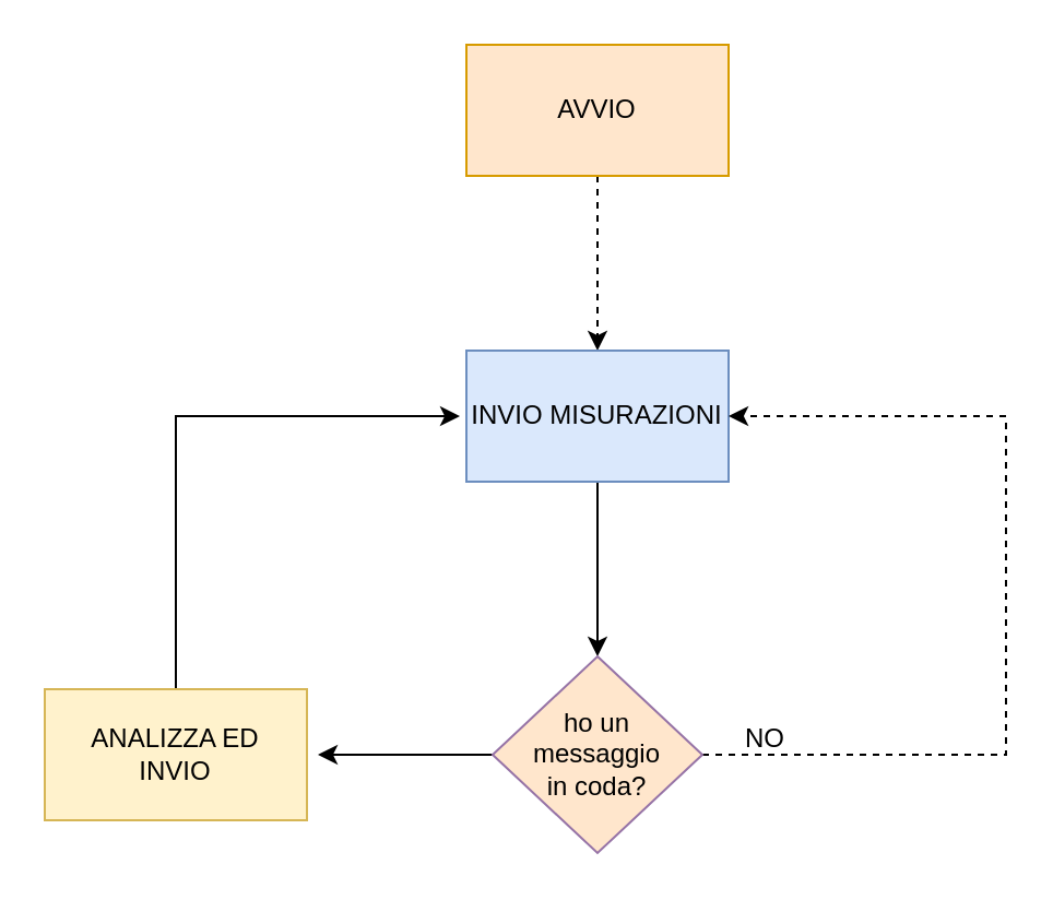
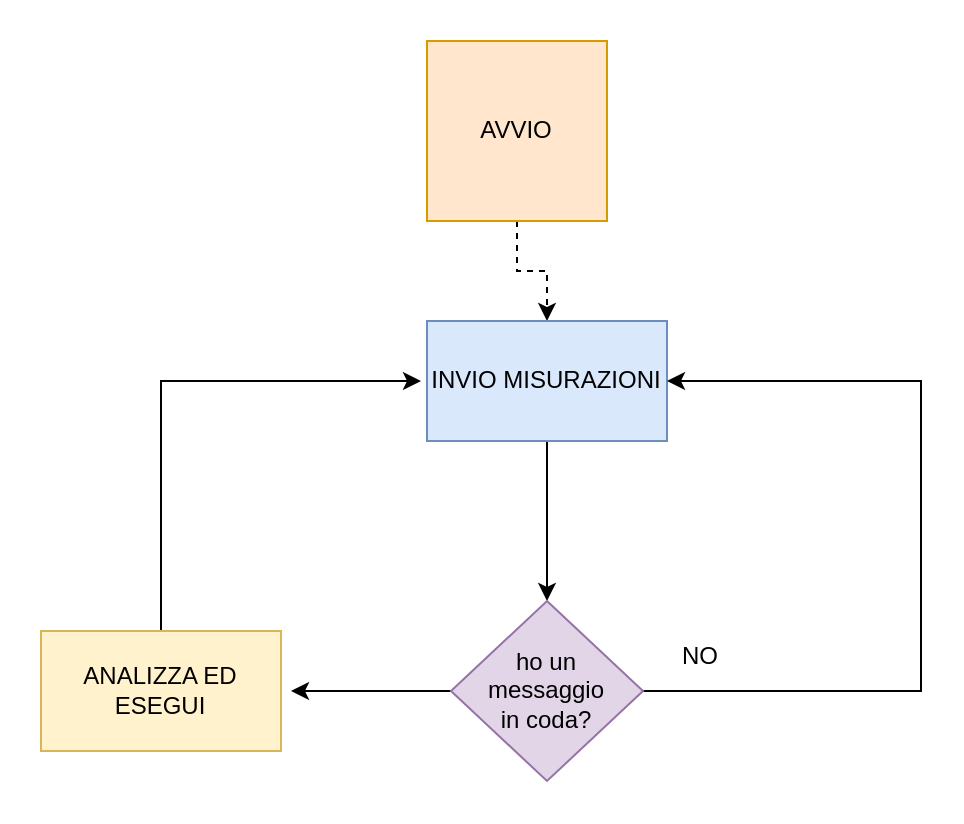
- <mxCell id="3" value="AVVIO" style="rounded=0;whiteSpace=wrap;html=1;fillColor=#ffe6cc;strokeColor=#d79b00;" parent="1" vertex="1"><mxGeometry x="213" y="20" width="120" height="60" as="geometry" /></mxCell>
+ <mxCell id="3" value="AVVIO" style="rounded=0;whiteSpace=wrap;html=1;fillColor=#ffe6cc;strokeColor=#d79b00;" parent="1" vertex="1"><mxGeometry x="213" y="20" width="90" height="90" as="geometry" /></mxCell>
- <mxCell id="7" value="" style="edgeStyle=orthogonalEdgeStyle;rounded=0;orthogonalLoop=1;jettySize=auto;html=1;entryX=1;entryY=0.5;entryDx=0;entryDy=0;dashed=1;" parent="1" source="8" target="5" edge="1"><mxGeometry relative="1" as="geometry"><mxPoint x="460" y="110" as="targetPoint" /><Array as="points"><mxPoint x="460" y="345" /><mxPoint x="460" y="190" /></Array></mxGeometry></mxCell>
+ <mxCell id="7" value="" style="edgeStyle=orthogonalEdgeStyle;rounded=0;orthogonalLoop=1;jettySize=auto;html=1;entryX=1;entryY=0.5;entryDx=0;entryDy=0;" parent="1" source="8" target="5" edge="1"><mxGeometry relative="1" as="geometry"><mxPoint x="460" y="110" as="targetPoint" /><Array as="points"><mxPoint x="460" y="345" /><mxPoint x="460" y="190" /></Array></mxGeometry></mxCell>
- <mxCell id="11" value="NO" style="text;html=1;resizable=0;points=[];autosize=1;align=left;verticalAlign=top;spacingTop=-4;" parent="1" vertex="1"><mxGeometry x="339" y="328" width="30" height="20" as="geometry" /></mxCell>
+ <mxCell id="11" value="NO" style="text;html=1;resizable=0;points=[];autosize=1;align=left;verticalAlign=top;spacingTop=-4;" parent="1" vertex="1"><mxGeometry x="339" y="318" width="30" height="20" as="geometry" /></mxCell>
- <mxCell id="10" value="ANALIZZA ED&lt;br&gt;INVIO&lt;br&gt;" style="rounded=0;whiteSpace=wrap;html=1;fillColor=#fff2cc;strokeColor=#d6b656;" parent="1" vertex="1"><mxGeometry x="20" y="315" width="120" height="60" as="geometry" /></mxCell>
+ <mxCell id="10" value="ANALIZZA ED&lt;br&gt;ESEGUI&lt;br&gt;" style="rounded=0;whiteSpace=wrap;html=1;fillColor=#fff2cc;strokeColor=#d6b656;" parent="1" vertex="1"><mxGeometry x="20" y="315" width="120" height="60" as="geometry" /></mxCell>
- <mxCell id="8" value="ho un&lt;br&gt;messaggio&lt;br&gt;in coda?&lt;br&gt;" style="rhombus;whiteSpace=wrap;html=1;fillColor=#ffe6cc;strokeColor=#9673a6;" parent="1" vertex="1"><mxGeometry x="225" y="300" width="96" height="90" as="geometry" /></mxCell>
+ <mxCell id="8" value="ho un&lt;br&gt;messaggio&lt;br&gt;in coda?&lt;br&gt;" style="rhombus;whiteSpace=wrap;html=1;fillColor=#e1d5e7;strokeColor=#9673a6;" parent="1" vertex="1"><mxGeometry x="225" y="300" width="96" height="90" as="geometry" /></mxCell>
